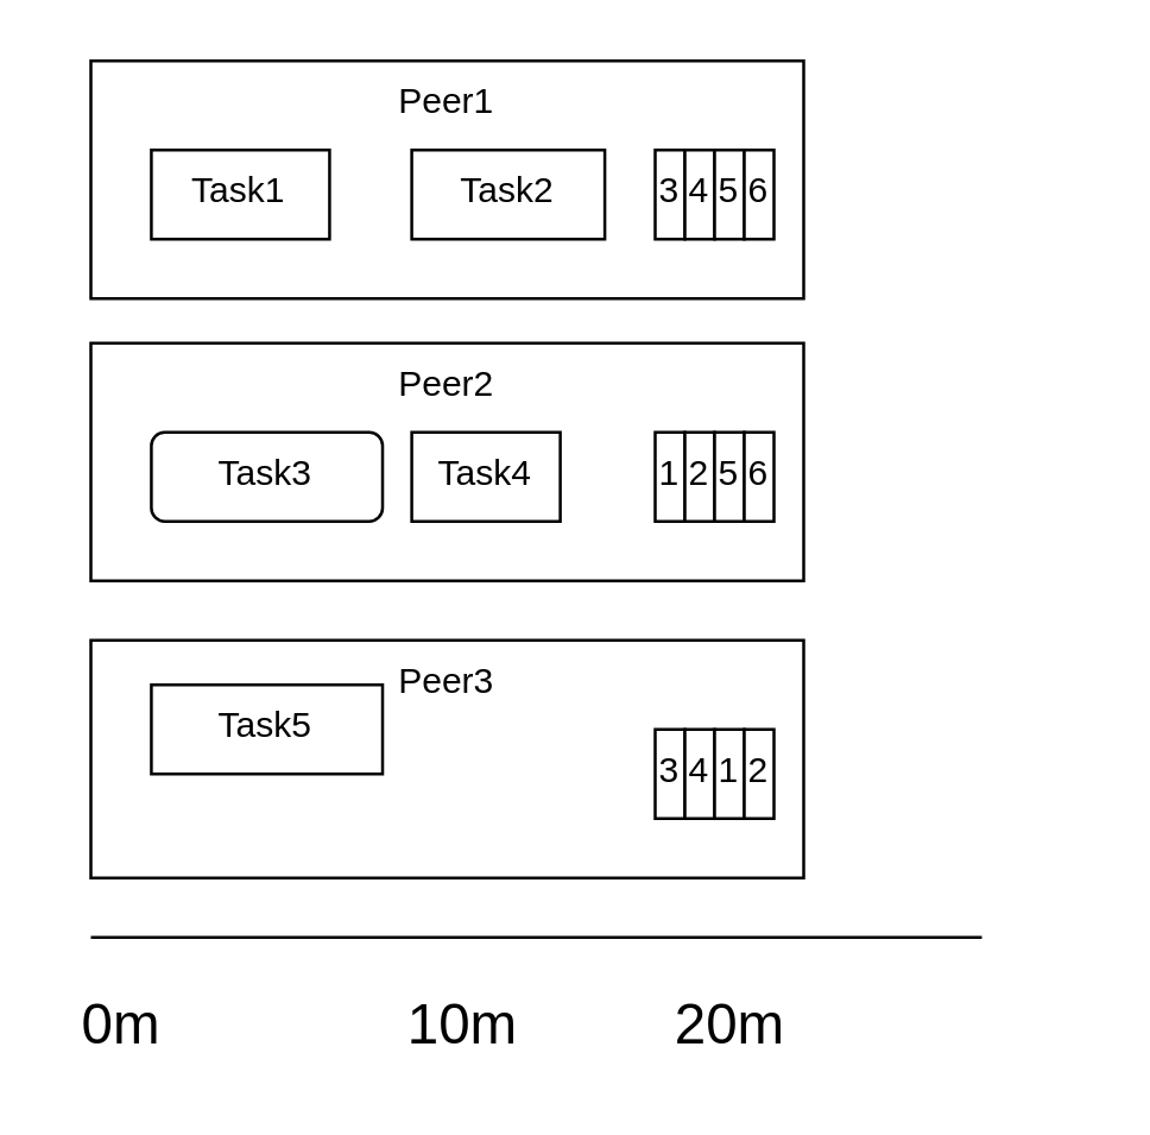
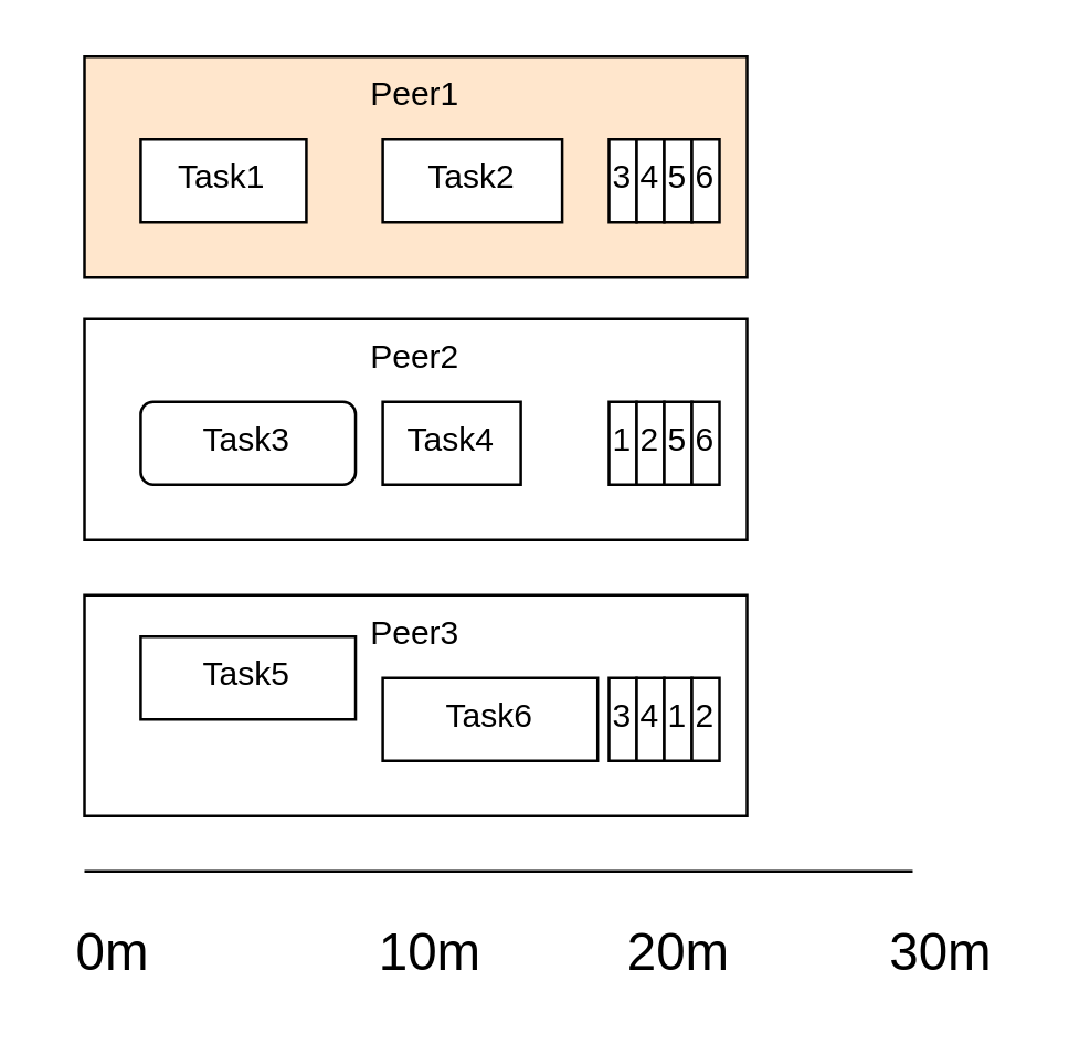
- <mxCell id="8" value="Peer1" style="whiteSpace=wrap;html=1;align=center;verticalAlign=top;" parent="7" vertex="1"><mxGeometry width="240" height="80" as="geometry" /></mxCell>
+ <mxCell id="8" value="Peer1" style="whiteSpace=wrap;html=1;align=center;verticalAlign=top;fillColor=#ffe6cc;" parent="7" vertex="1"><mxGeometry width="240" height="80" as="geometry" /></mxCell>
+ <mxCell id="26" value="Task6" style="whiteSpace=wrap;html=1;align=center;verticalAlign=top;" vertex="1" parent="23"><mxGeometry x="108.036" y="30" width="77.845" height="30" as="geometry" /></mxCell>
+ <mxCell id="6" value="30m" style="text;html=1;align=center;verticalAlign=middle;resizable=0;points=[];autosize=1;strokeColor=none;fontSize=19;" parent="1" vertex="1"><mxGeometry x="315" y="330" width="50" height="30" as="geometry" /></mxCell>
